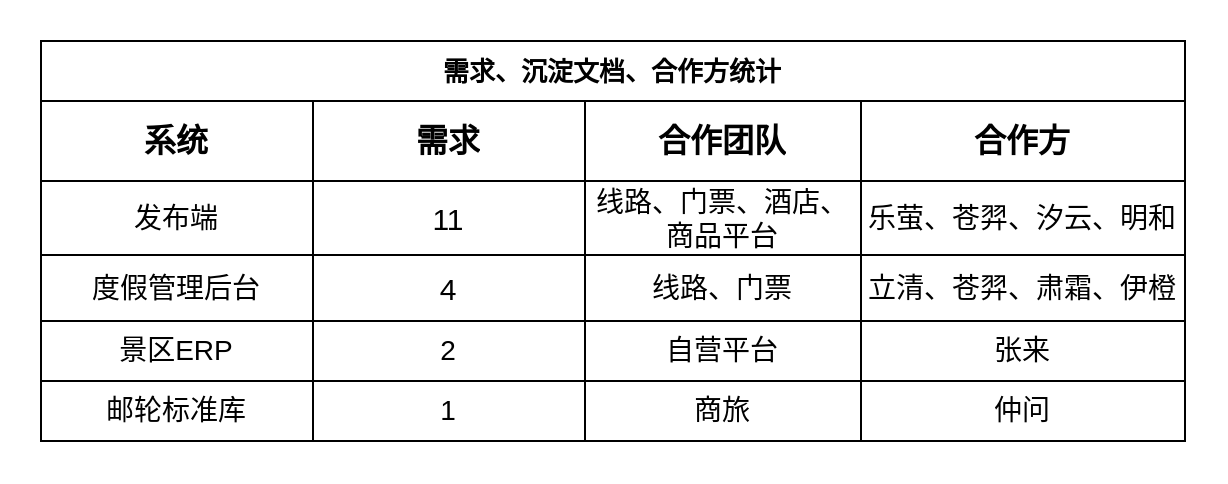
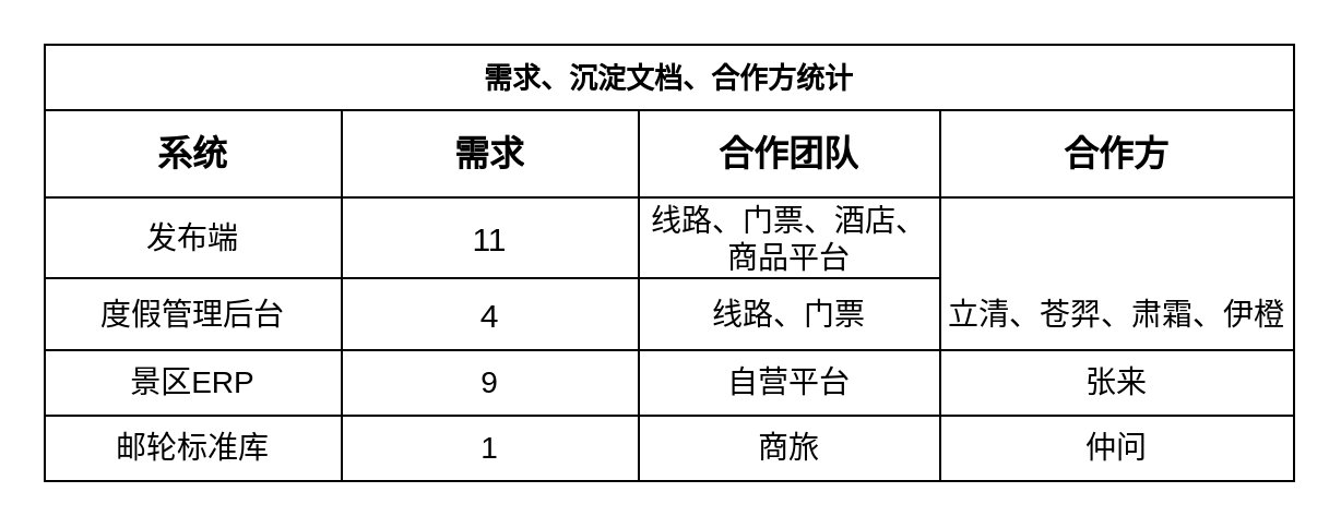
- <mxCell id="12" value="&lt;font style=&quot;font-size: 14px&quot;&gt;乐萤、苍羿、汐云、明和&lt;/font&gt;" style="shape=partialRectangle;html=1;whiteSpace=wrap;connectable=0;fillColor=none;top=0;left=0;bottom=0;right=0;overflow=hidden;pointerEvents=1;" vertex="1" parent="8"><mxGeometry x="410" width="162" height="37" as="geometry" /></mxCell>
- <mxCell id="20" value="&lt;font style=&quot;font-size: 14px&quot;&gt;2&lt;/font&gt;" style="shape=partialRectangle;html=1;whiteSpace=wrap;connectable=0;fillColor=none;top=0;left=0;bottom=0;right=0;overflow=hidden;pointerEvents=1;" vertex="1" parent="18"><mxGeometry x="136" width="136" height="30" as="geometry" /></mxCell>
+ <mxCell id="20" value="&lt;font style=&quot;font-size: 14px&quot;&gt;9&lt;/font&gt;" style="shape=partialRectangle;html=1;whiteSpace=wrap;connectable=0;fillColor=none;top=0;left=0;bottom=0;right=0;overflow=hidden;pointerEvents=1;" vertex="1" parent="18"><mxGeometry x="136" width="136" height="30" as="geometry" /></mxCell>
